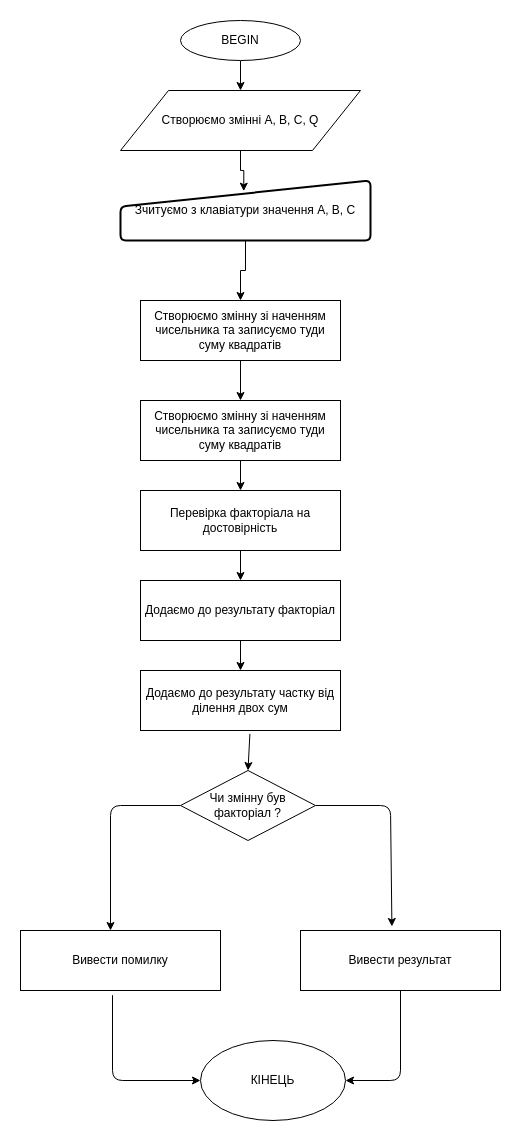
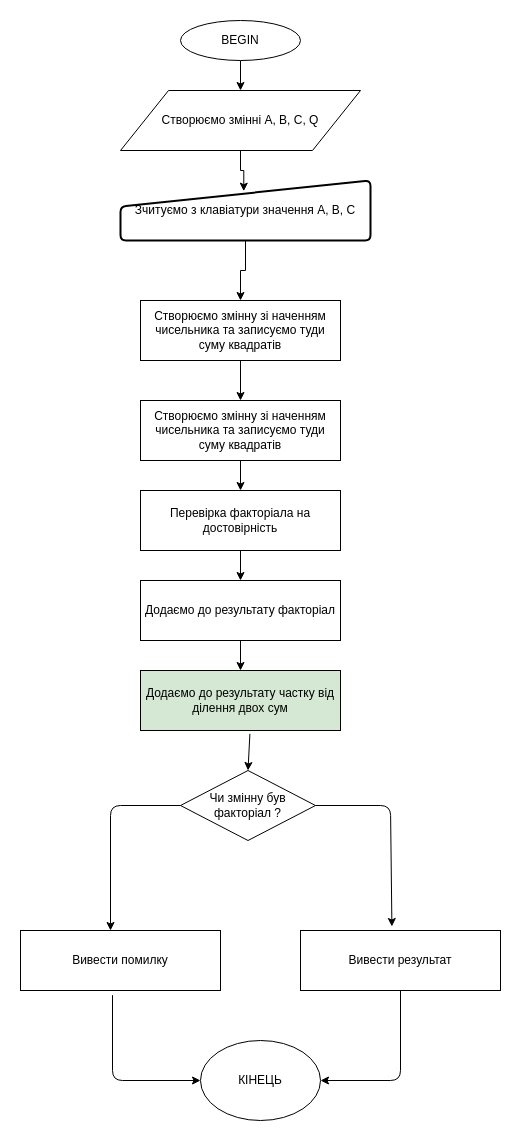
- <mxCell id="13" value="Додаємо до результату частку від ділення двох сум" style="rounded=0;whiteSpace=wrap;html=1;" vertex="1" parent="1"><mxGeometry x="140" y="670" width="200" height="60" as="geometry" /></mxCell>
+ <mxCell id="13" value="Додаємо до результату частку від ділення двох сум" style="rounded=0;whiteSpace=wrap;html=1;fillColor=#d5e8d4;" vertex="1" parent="1"><mxGeometry x="140" y="670" width="200" height="60" as="geometry" /></mxCell>
- <mxCell id="19" value="КІНЕЦЬ" style="ellipse;whiteSpace=wrap;html=1;" vertex="1" parent="1"><mxGeometry x="200" y="1040" width="145" height="80" as="geometry" /></mxCell>
+ <mxCell id="19" value="КІНЕЦЬ" style="ellipse;whiteSpace=wrap;html=1;" vertex="1" parent="1"><mxGeometry x="200" y="1040" width="120" height="80" as="geometry" /></mxCell>
